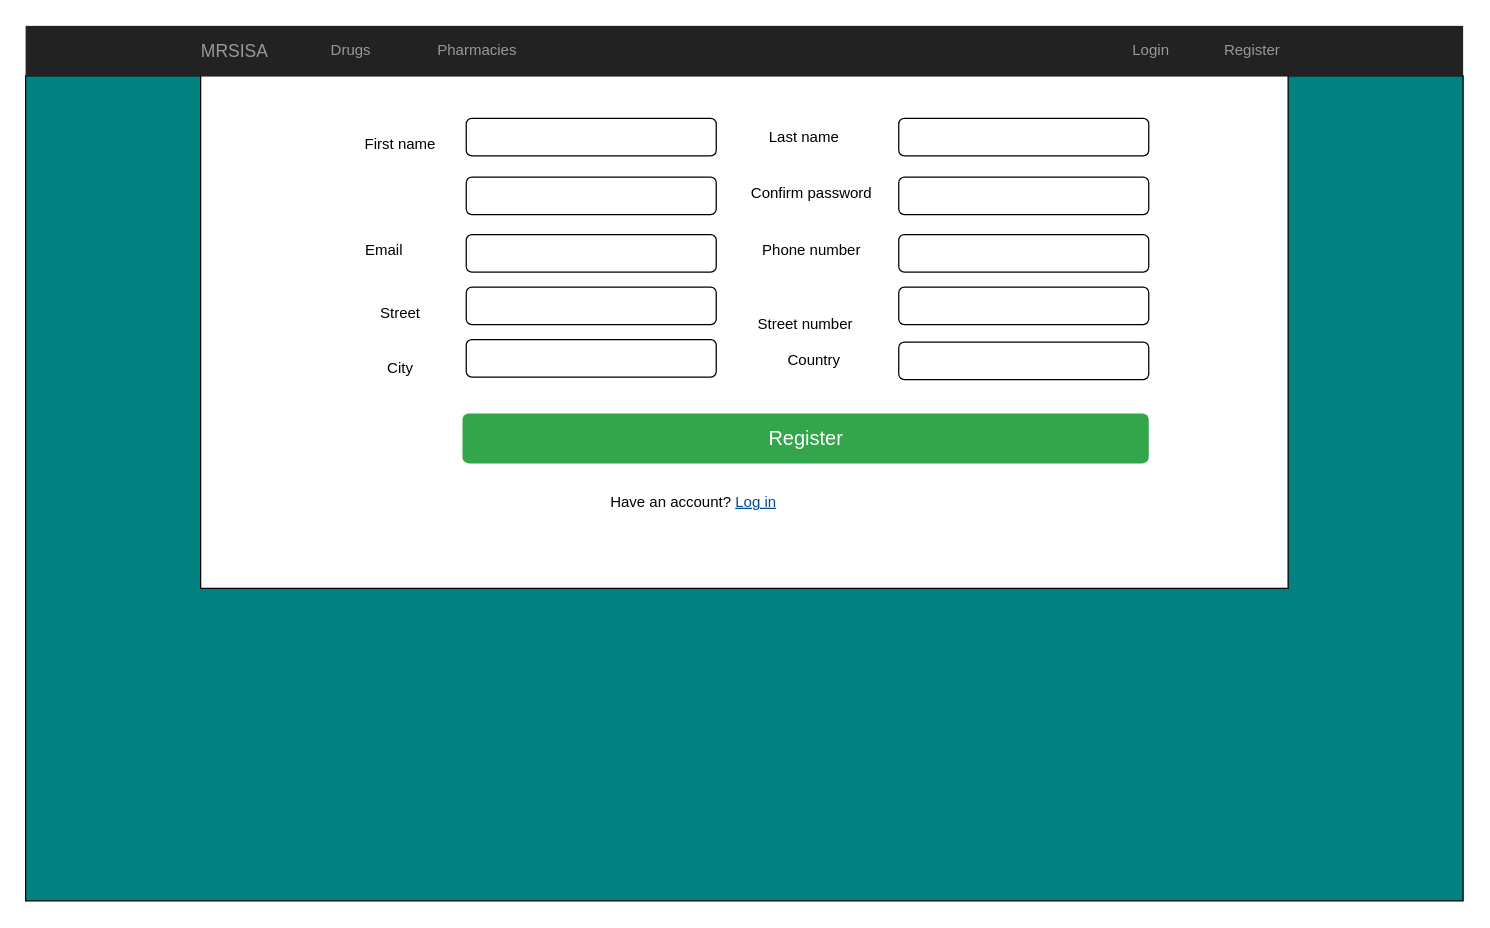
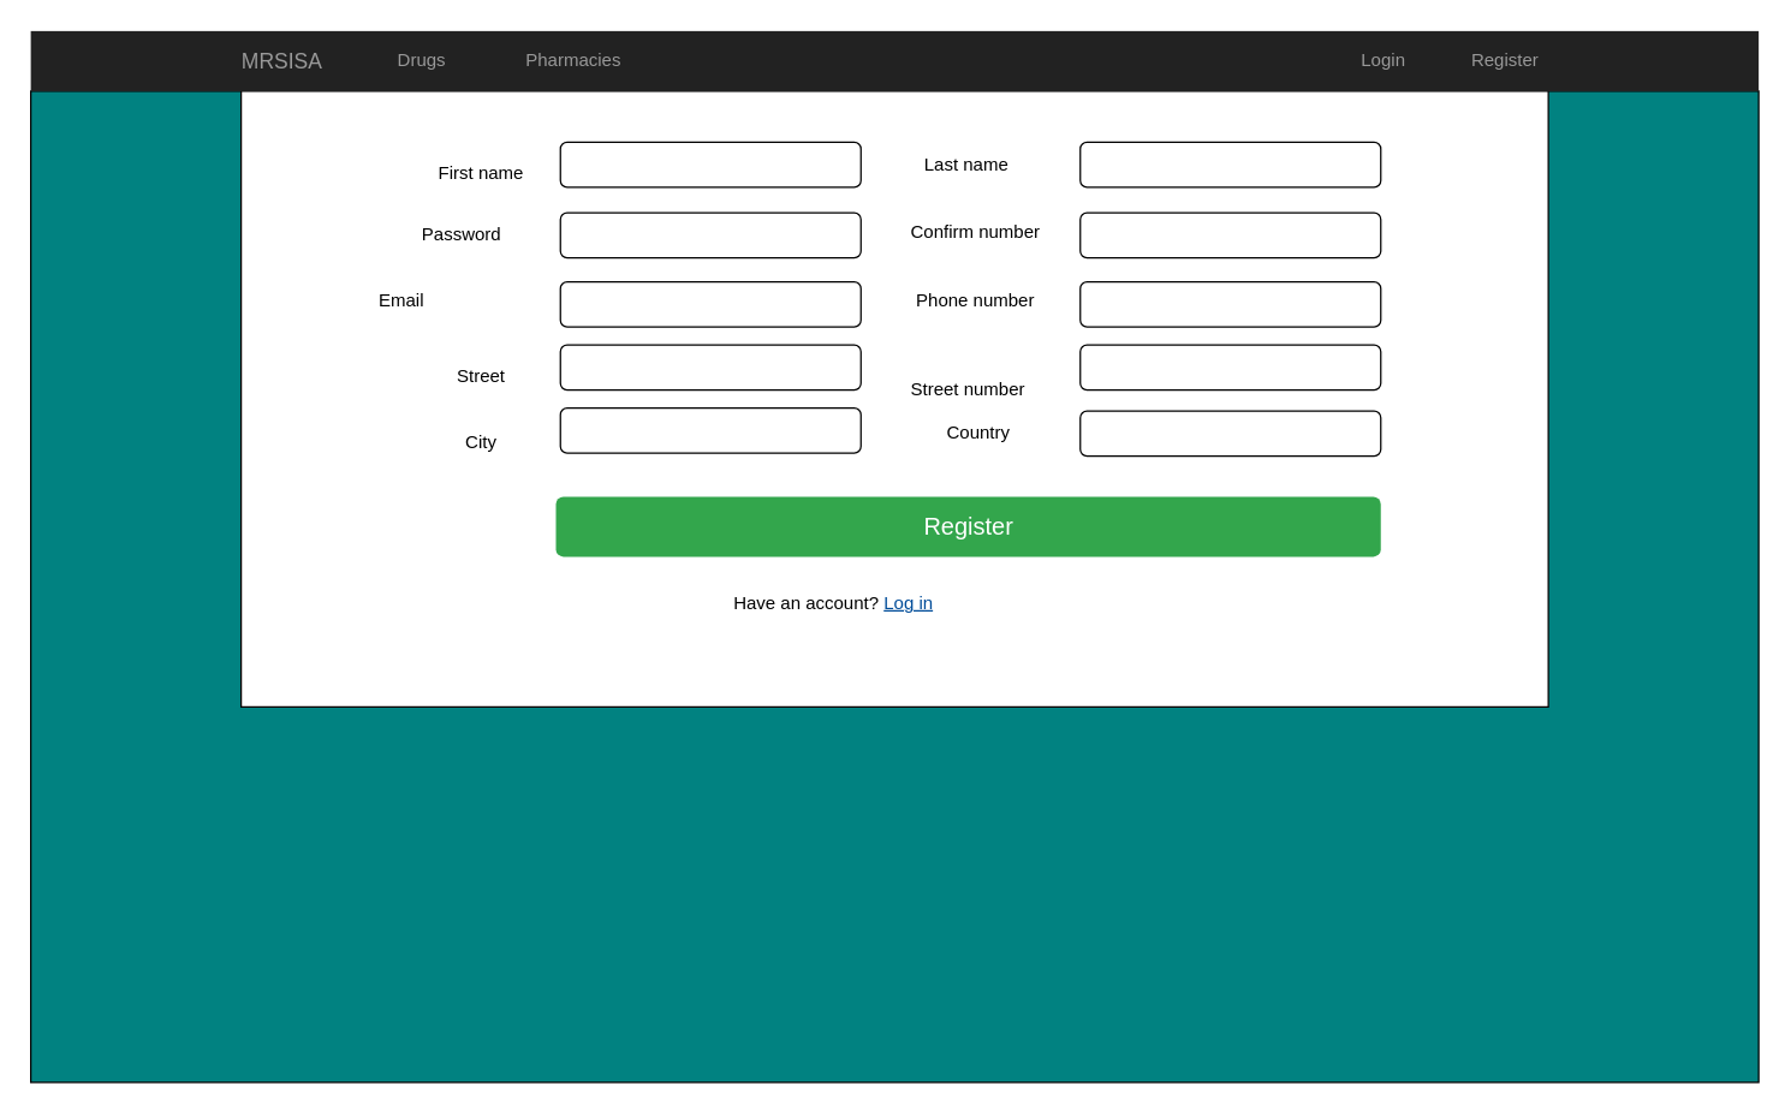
+ <mxCell id="12" value="Password" style="text;html=1;strokeColor=none;fillColor=none;align=center;verticalAlign=middle;whiteSpace=wrap;rounded=0;" vertex="1" parent="1"><mxGeometry x="271.5" y="146" width="70" height="20" as="geometry" /></mxCell>
- <mxCell id="14" value="&lt;div&gt;Confirm password&lt;/div&gt;&lt;div&gt;&lt;font color=&quot;#F0F0F0&quot;&gt;&lt;br&gt;&lt;/font&gt;&lt;/div&gt;" style="text;html=1;strokeColor=none;fillColor=none;align=center;verticalAlign=middle;whiteSpace=wrap;rounded=0;" vertex="1" parent="1"><mxGeometry x="593.5" y="151" width="110" height="20" as="geometry" /></mxCell>
+ <mxCell id="14" value="&lt;div&gt;Confirm number&lt;/div&gt;&lt;div&gt;&lt;font color=&quot;#F0F0F0&quot;&gt;&lt;br&gt;&lt;/font&gt;&lt;/div&gt;" style="text;html=1;strokeColor=none;fillColor=none;align=center;verticalAlign=middle;whiteSpace=wrap;rounded=0;" vertex="1" parent="1"><mxGeometry x="593.5" y="151" width="110" height="20" as="geometry" /></mxCell>
- <mxCell id="10" value="Email" style="text;html=1;strokeColor=none;fillColor=none;align=center;verticalAlign=middle;whiteSpace=wrap;rounded=0;" vertex="1" parent="1"><mxGeometry x="286.5" y="190" width="40" height="20" as="geometry" /></mxCell>
+ <mxCell id="10" value="Email" style="text;html=1;strokeColor=none;fillColor=none;align=center;verticalAlign=middle;whiteSpace=wrap;rounded=0;" vertex="1" parent="1"><mxGeometry x="246.5" y="190" width="40" height="20" as="geometry" /></mxCell>
